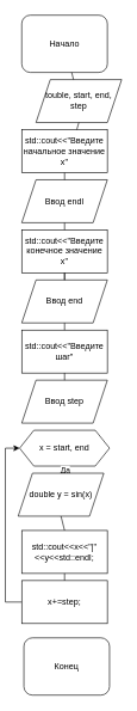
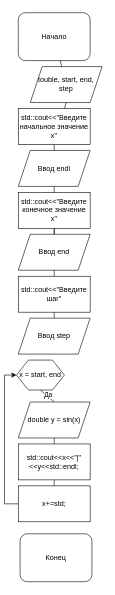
- <mxCell id="17" value="x = start, end" style="shape=hexagon;perimeter=hexagonPerimeter2;whiteSpace=wrap;html=1;fixedSize=1;" vertex="1" parent="1"><mxGeometry x="20" y="600" width="126" height="50" as="geometry" /></mxCell>
+ <mxCell id="17" value="x = start, end" style="shape=hexagon;perimeter=hexagonPerimeter2;whiteSpace=wrap;html=1;fixedSize=1;" vertex="1" parent="1"><mxGeometry x="20" y="600" width="80" height="50" as="geometry" /></mxCell>
- <mxCell id="25" value="double y = sin(x)" style="shape=parallelogram;perimeter=parallelogramPerimeter;whiteSpace=wrap;html=1;fixedSize=1;" vertex="1" parent="1"><mxGeometry x="18" y="660" width="120" height="60" as="geometry" /></mxCell>
+ <mxCell id="25" value="double y = sin(x)" style="shape=parallelogram;perimeter=parallelogramPerimeter;whiteSpace=wrap;html=1;fixedSize=1;" vertex="1" parent="1"><mxGeometry x="23" y="670" width="120" height="60" as="geometry" /></mxCell>
- <mxCell id="22" value="x+=step;" style="rounded=0;whiteSpace=wrap;html=1;" vertex="1" parent="1"><mxGeometry x="23" y="810" width="120" height="60" as="geometry" /></mxCell>
+ <mxCell id="22" value="x+=std;" style="rounded=0;whiteSpace=wrap;html=1;" vertex="1" parent="1"><mxGeometry x="23" y="810" width="120" height="60" as="geometry" /></mxCell>
